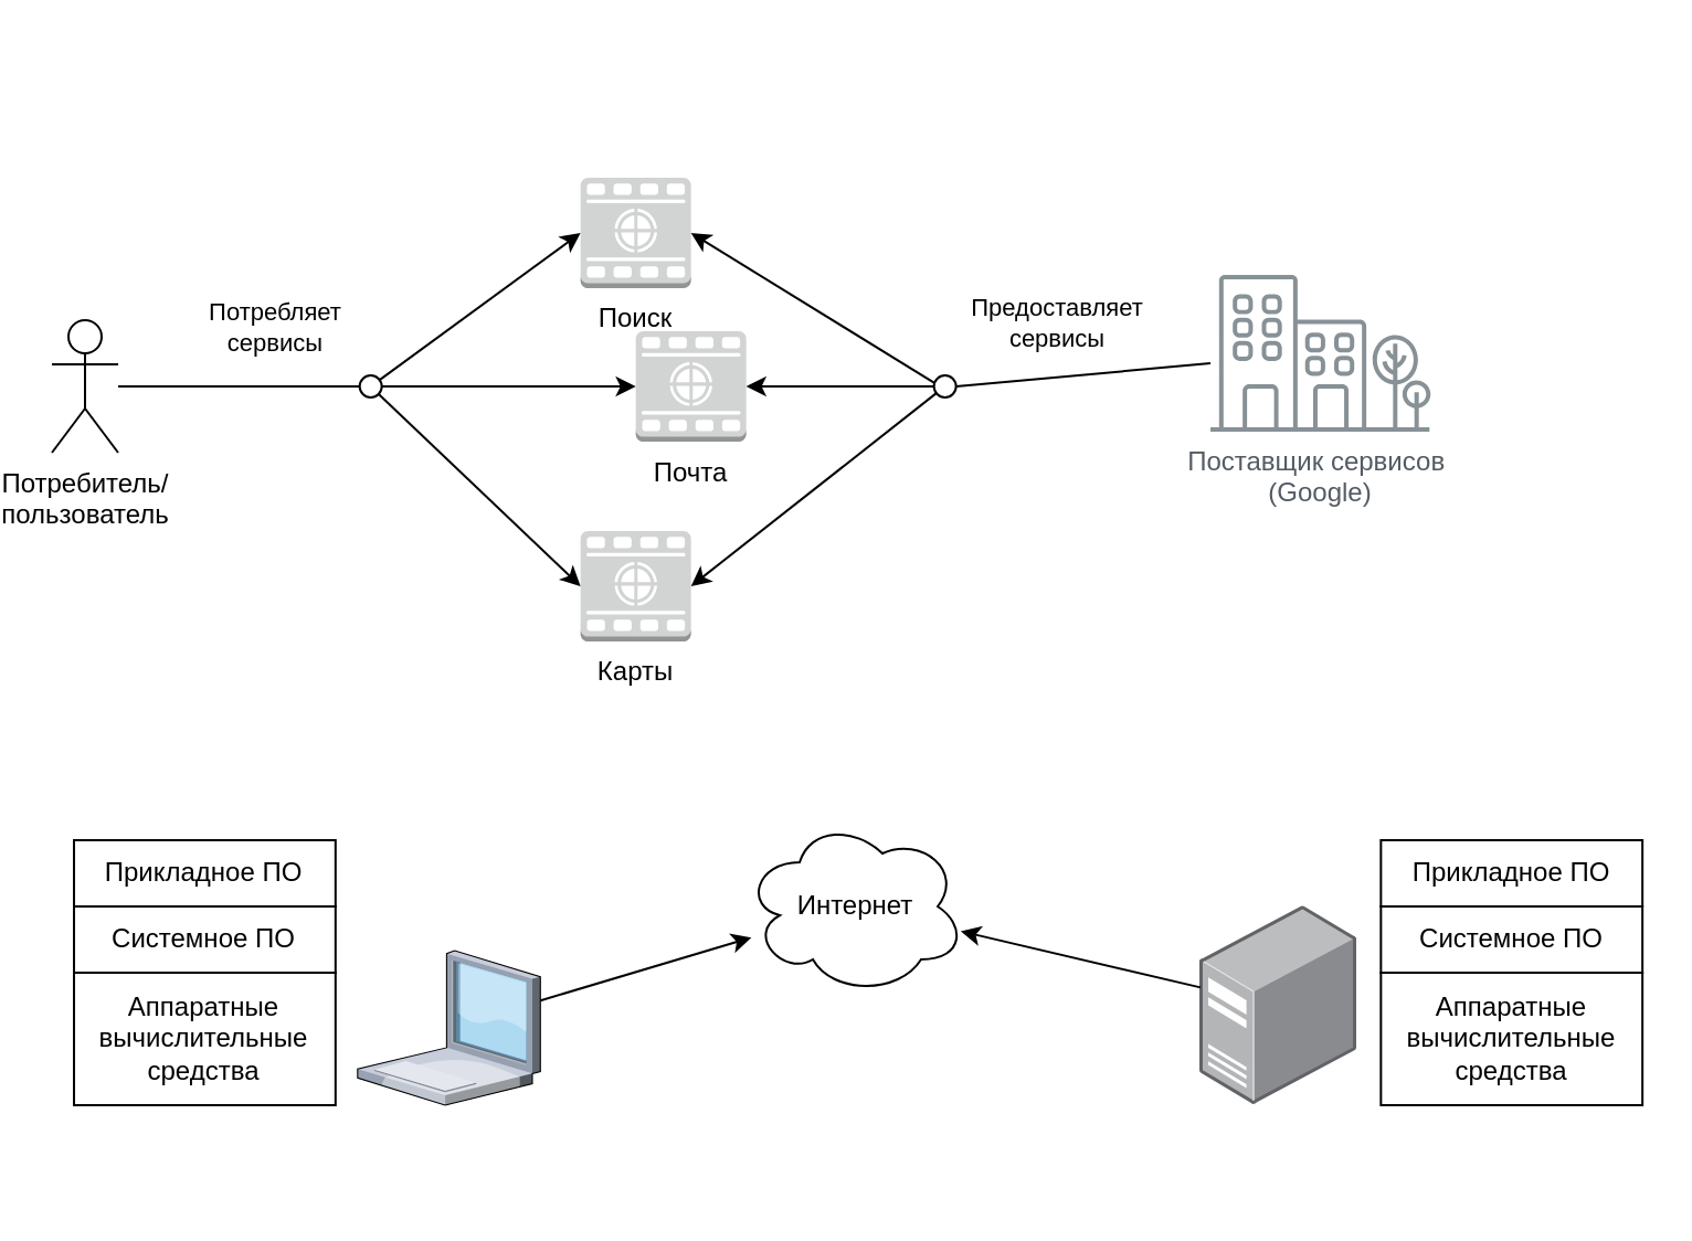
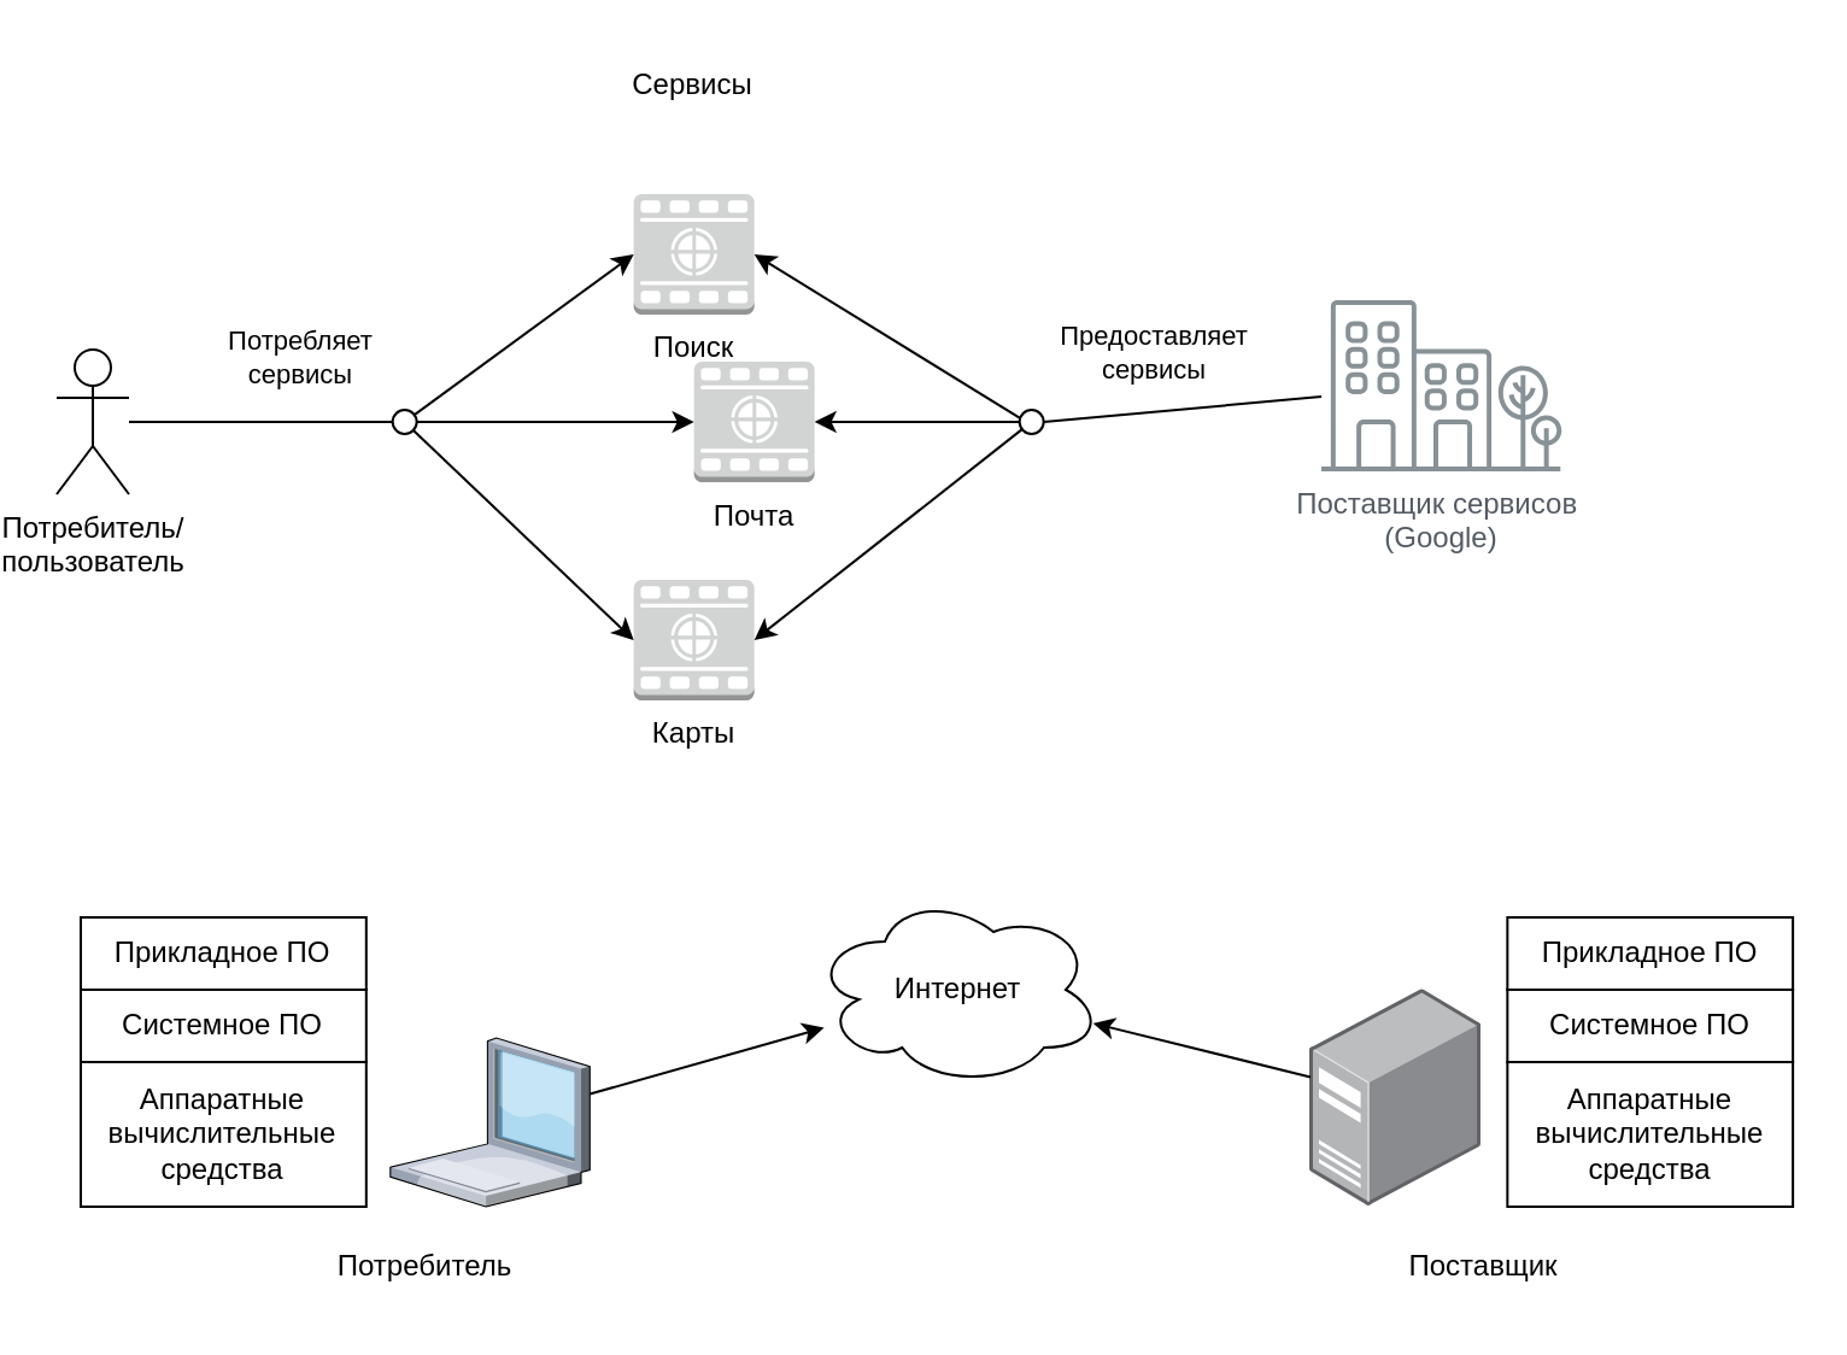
+ <mxCell id="12" value="Сервисы" style="text;html=1;strokeColor=none;fillColor=none;align=center;verticalAlign=middle;whiteSpace=wrap;rounded=0;" vertex="1" parent="1"><mxGeometry x="254.33" y="20" width="60" height="30" as="geometry" /></mxCell>
- <mxCell id="25" value="Интернет" style="ellipse;shape=cloud;whiteSpace=wrap;html=1;" vertex="1" parent="1"><mxGeometry x="333.5" y="370" width="100" height="80" as="geometry" /></mxCell>
+ <mxCell id="25" value="Интернет" style="ellipse;shape=cloud;whiteSpace=wrap;html=1;" vertex="1" parent="1"><mxGeometry x="333.5" y="370" width="120" height="80" as="geometry" /></mxCell>
+ <mxCell id="31" value="Потребитель" style="text;html=1;strokeColor=none;fillColor=none;align=center;verticalAlign=middle;whiteSpace=wrap;rounded=0;" vertex="1" parent="1"><mxGeometry x="142.73" y="510" width="60" height="30" as="geometry" /></mxCell>
+ <mxCell id="32" value="Поставщик" style="text;html=1;strokeColor=none;fillColor=none;align=center;verticalAlign=middle;whiteSpace=wrap;rounded=0;" vertex="1" parent="1"><mxGeometry x="581.67" y="510" width="60" height="30" as="geometry" /></mxCell>
